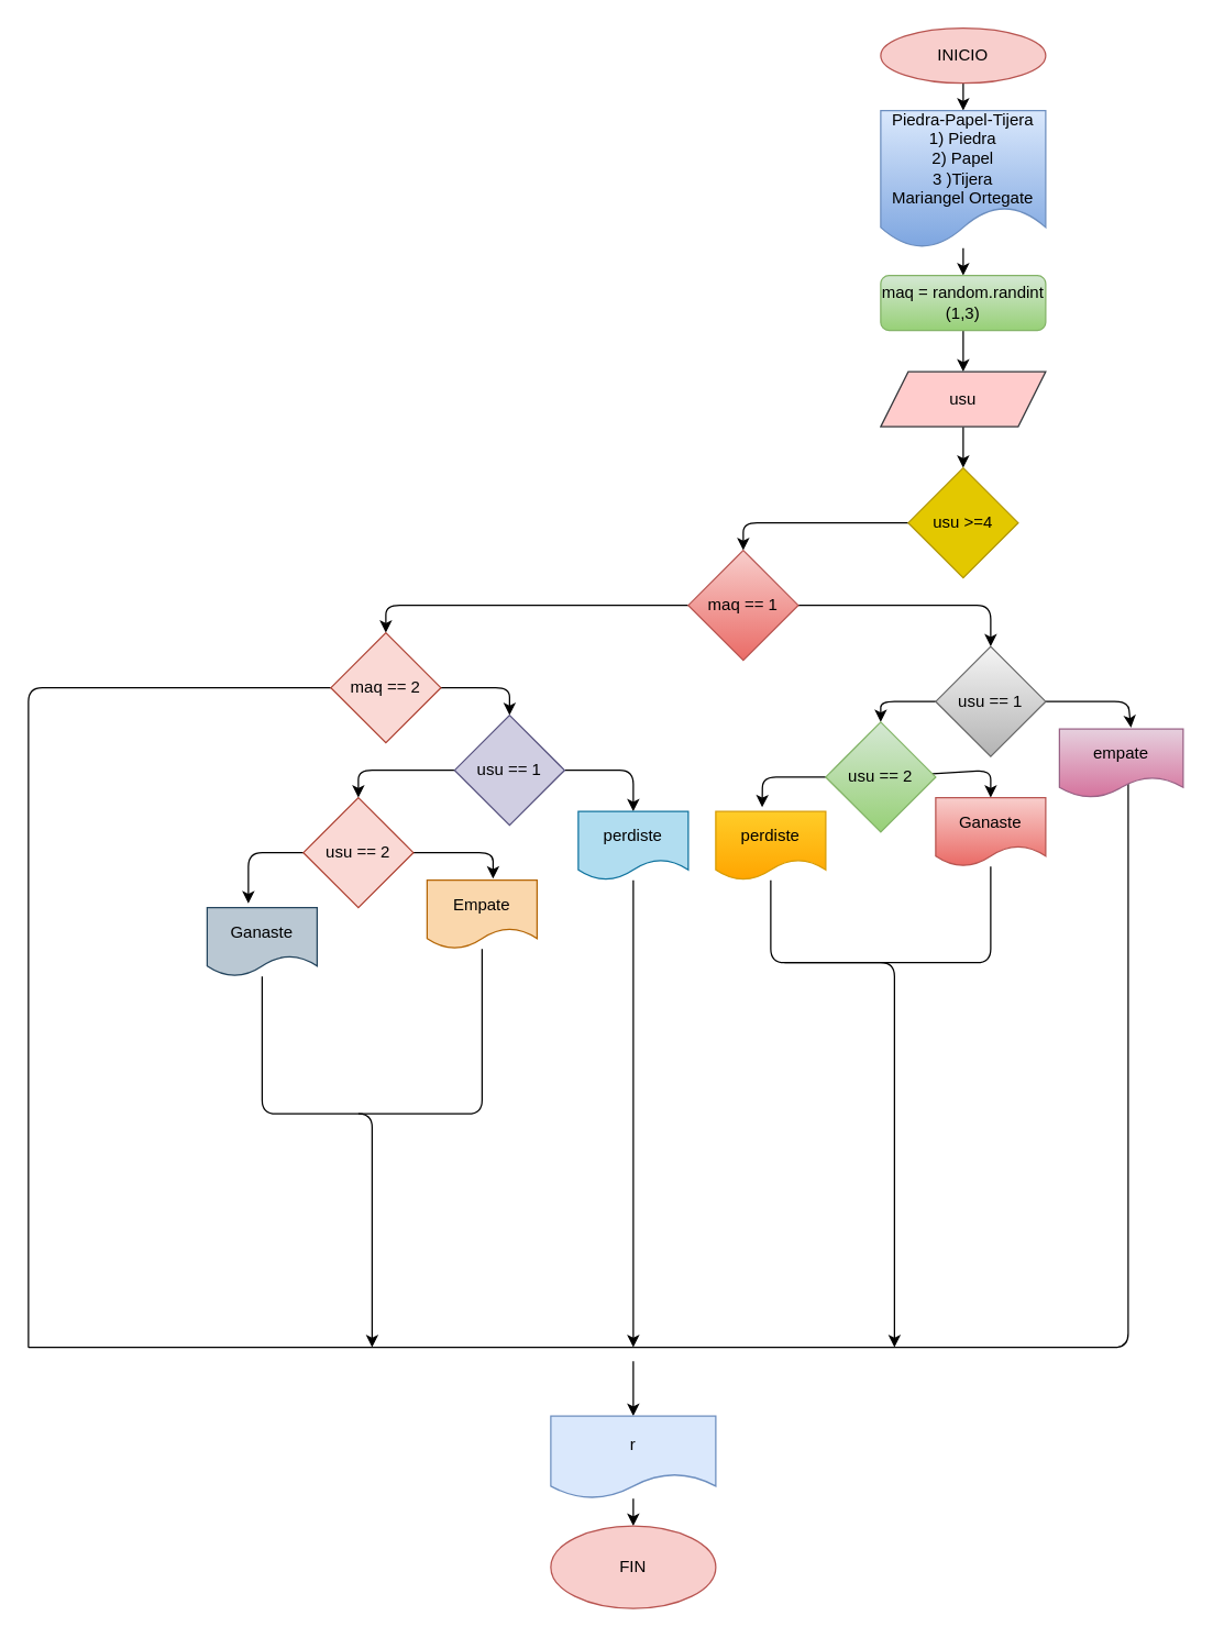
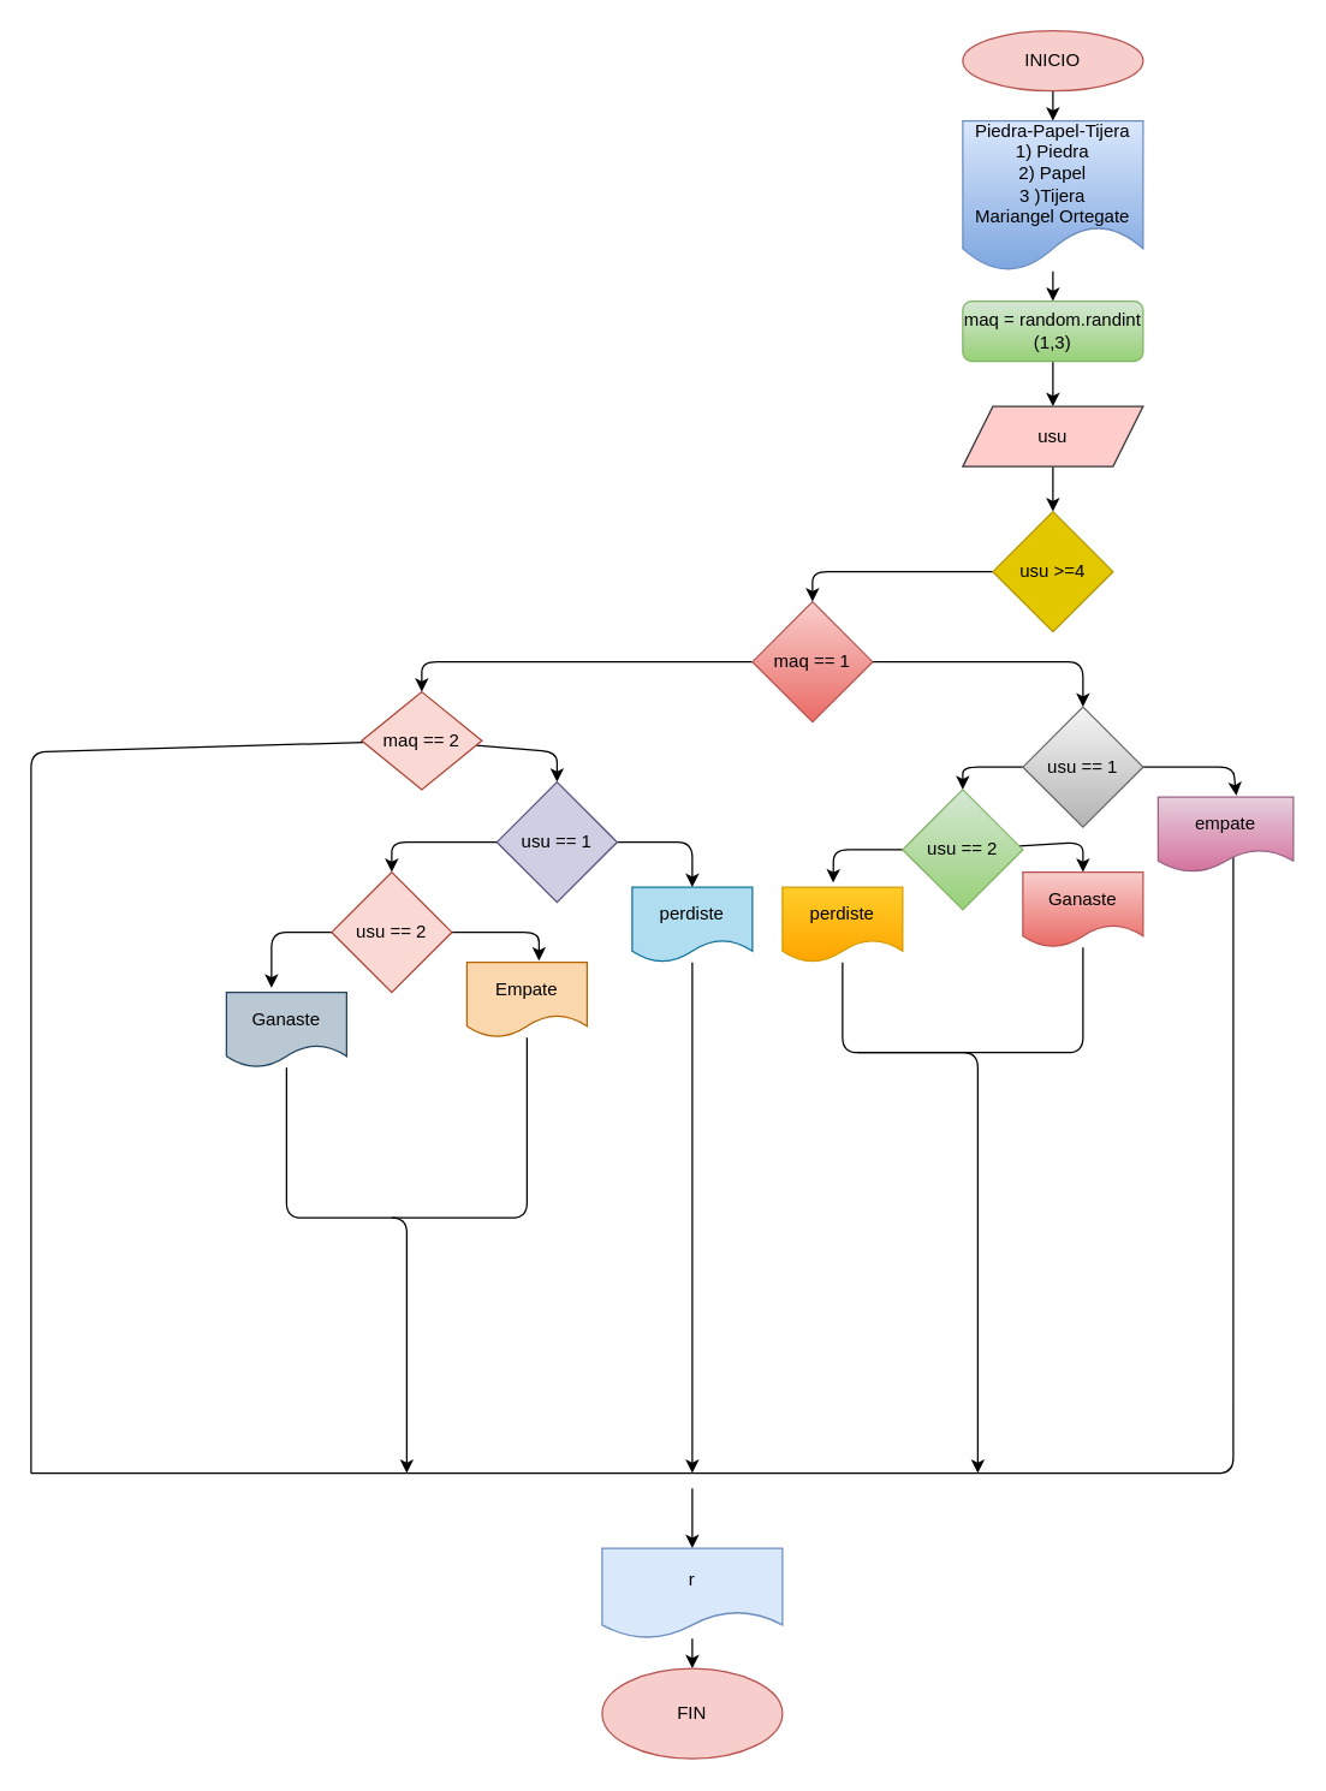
- <mxCell id="20" value="&lt;font color=&quot;#000000&quot;&gt;maq == 2&lt;/font&gt;" style="rhombus;whiteSpace=wrap;html=1;fillColor=#fad9d5;strokeColor=#ae4132;" vertex="1" parent="1"><mxGeometry x="240" y="460" width="80" height="80" as="geometry" /></mxCell>
+ <mxCell id="20" value="&lt;font color=&quot;#000000&quot;&gt;maq == 2&lt;/font&gt;" style="rhombus;whiteSpace=wrap;html=1;fillColor=#fad9d5;strokeColor=#ae4132;" vertex="1" parent="1"><mxGeometry x="240" y="460" width="80" height="65" as="geometry" /></mxCell>
